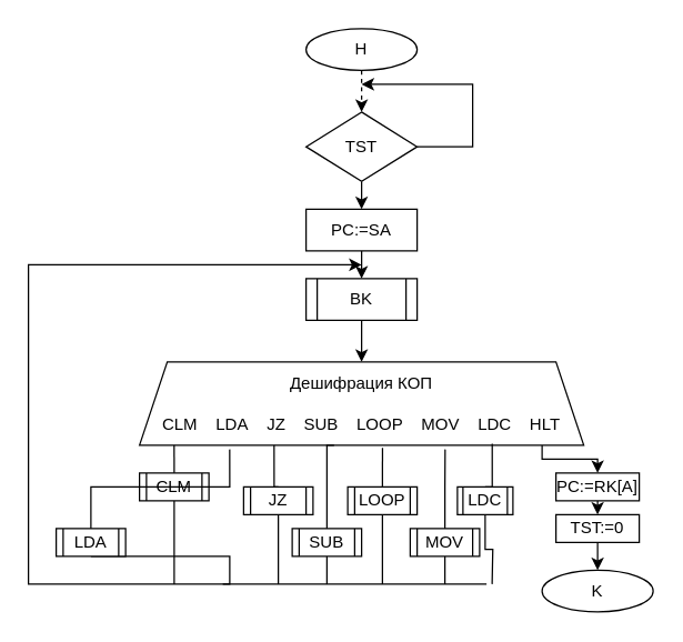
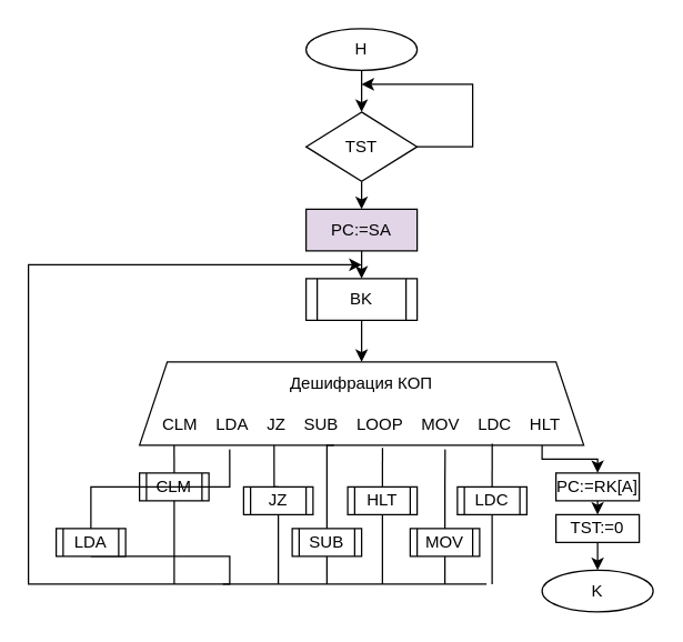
- <mxCell id="2" style="edgeStyle=orthogonalEdgeStyle;rounded=0;orthogonalLoop=1;jettySize=auto;html=1;exitX=0.5;exitY=1;exitDx=0;exitDy=0;entryX=0.5;entryY=0;entryDx=0;entryDy=0;dashed=1;" edge="1" parent="1" source="3" target="6"><mxGeometry relative="1" as="geometry"><mxPoint x="260" y="70" as="targetPoint" /></mxGeometry></mxCell>
+ <mxCell id="2" style="edgeStyle=orthogonalEdgeStyle;rounded=0;orthogonalLoop=1;jettySize=auto;html=1;exitX=0.5;exitY=1;exitDx=0;exitDy=0;entryX=0.5;entryY=0;entryDx=0;entryDy=0;" edge="1" parent="1" source="3" target="6"><mxGeometry relative="1" as="geometry"><mxPoint x="260" y="70" as="targetPoint" /></mxGeometry></mxCell>
- <mxCell id="8" value="PC:=SA" style="rounded=0;whiteSpace=wrap;html=1;" vertex="1" parent="1"><mxGeometry x="220" y="150" width="80" height="30" as="geometry" /></mxCell>
+ <mxCell id="8" value="PC:=SA" style="rounded=0;whiteSpace=wrap;html=1;fillColor=#e1d5e7;" vertex="1" parent="1"><mxGeometry x="220" y="150" width="80" height="30" as="geometry" /></mxCell>
- <mxCell id="26" value="LOOP" style="shape=process;whiteSpace=wrap;html=1;backgroundOutline=1;" vertex="1" parent="1"><mxGeometry x="250" y="350" width="50" height="20" as="geometry" /></mxCell>
+ <mxCell id="26" value="HLT" style="shape=process;whiteSpace=wrap;html=1;backgroundOutline=1;" vertex="1" parent="1"><mxGeometry x="250" y="350" width="50" height="20" as="geometry" /></mxCell>
- <mxCell id="32" value="LDC" style="shape=process;whiteSpace=wrap;html=1;backgroundOutline=1;" vertex="1" parent="1"><mxGeometry x="329" y="350" width="40" height="20" as="geometry" /></mxCell>
+ <mxCell id="32" value="LDC" style="shape=process;whiteSpace=wrap;html=1;backgroundOutline=1;" vertex="1" parent="1"><mxGeometry x="329" y="350" width="50" height="20" as="geometry" /></mxCell>
